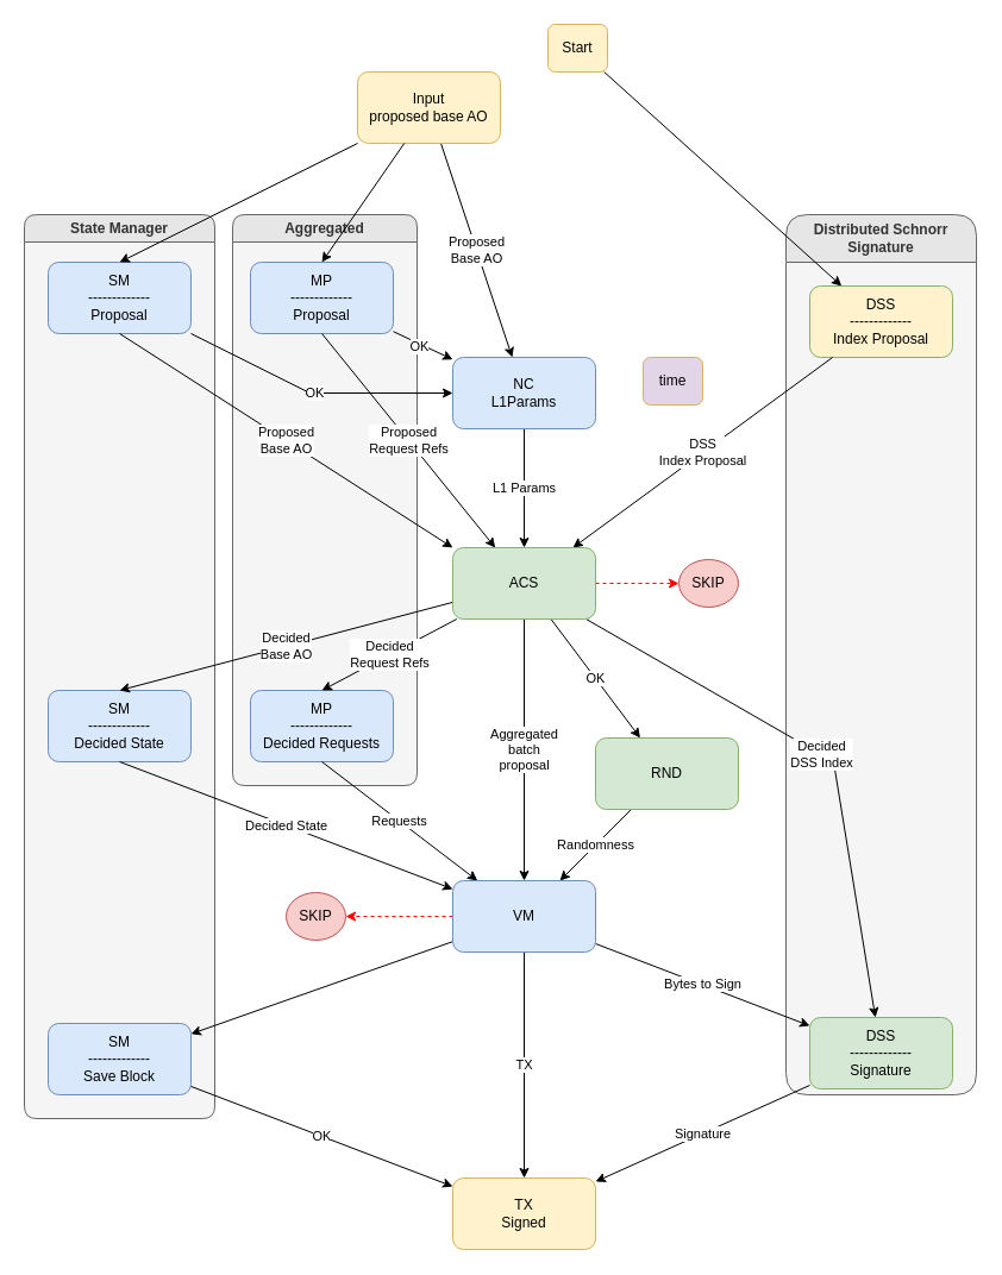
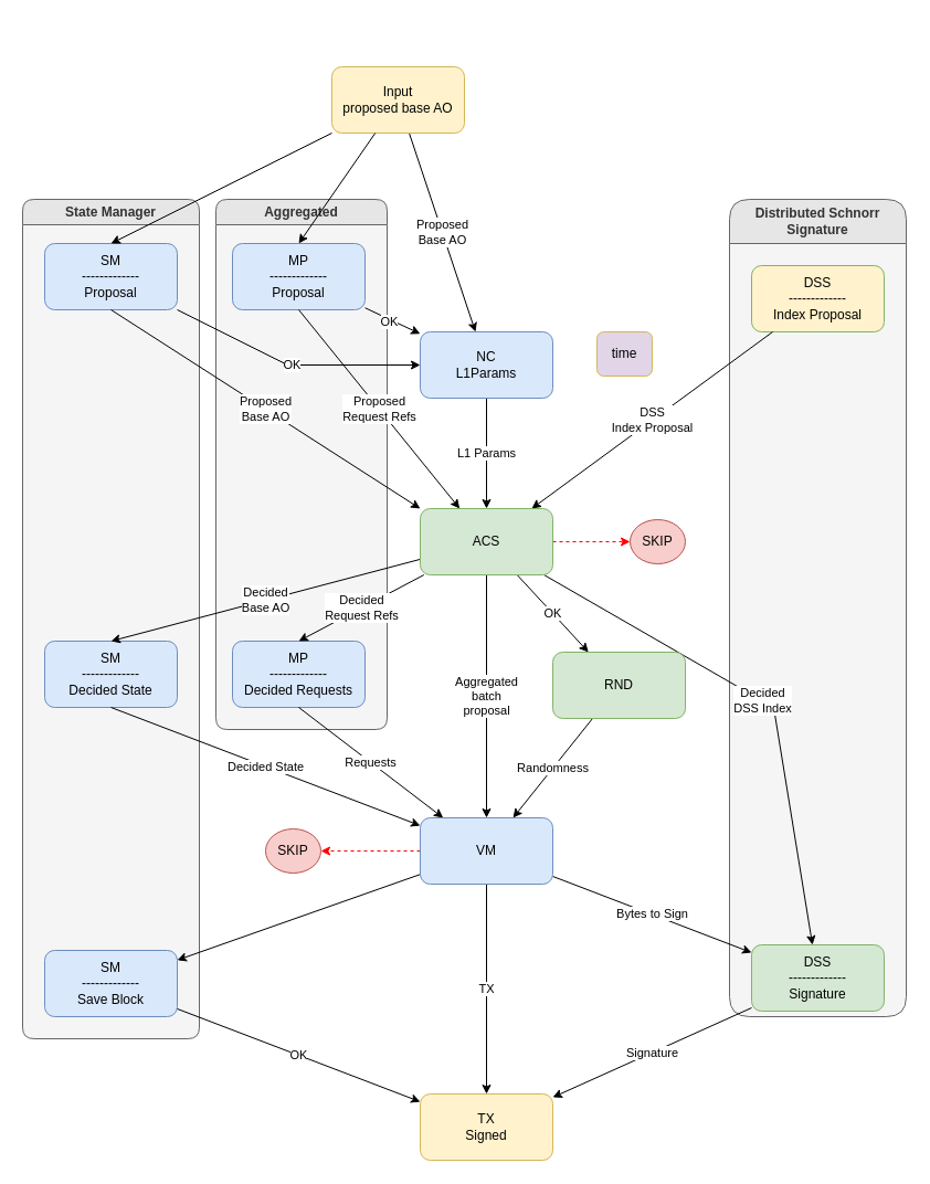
- <mxCell id="28" value="Start" style="rounded=1;whiteSpace=wrap;html=1;glass=0;fillColor=#fff2cc;strokeColor=#d6b656;" vertex="1" parent="1"><mxGeometry x="460" y="20" width="50" height="40" as="geometry" /></mxCell>
- <mxCell id="27" style="rounded=0;orthogonalLoop=1;jettySize=auto;html=1;" edge="1" parent="1" source="28" target="3"><mxGeometry relative="1" as="geometry"><Array as="points" /></mxGeometry></mxCell>
- <mxCell id="33" value="RND" style="rounded=1;whiteSpace=wrap;html=1;fillColor=#d5e8d4;strokeColor=#82b366;" vertex="1" parent="1"><mxGeometry x="500" y="620" width="120" height="60" as="geometry" /></mxCell>
+ <mxCell id="33" value="RND" style="rounded=1;whiteSpace=wrap;html=1;fillColor=#d5e8d4;strokeColor=#82b366;" vertex="1" parent="1"><mxGeometry x="500" y="590" width="120" height="60" as="geometry" /></mxCell>
